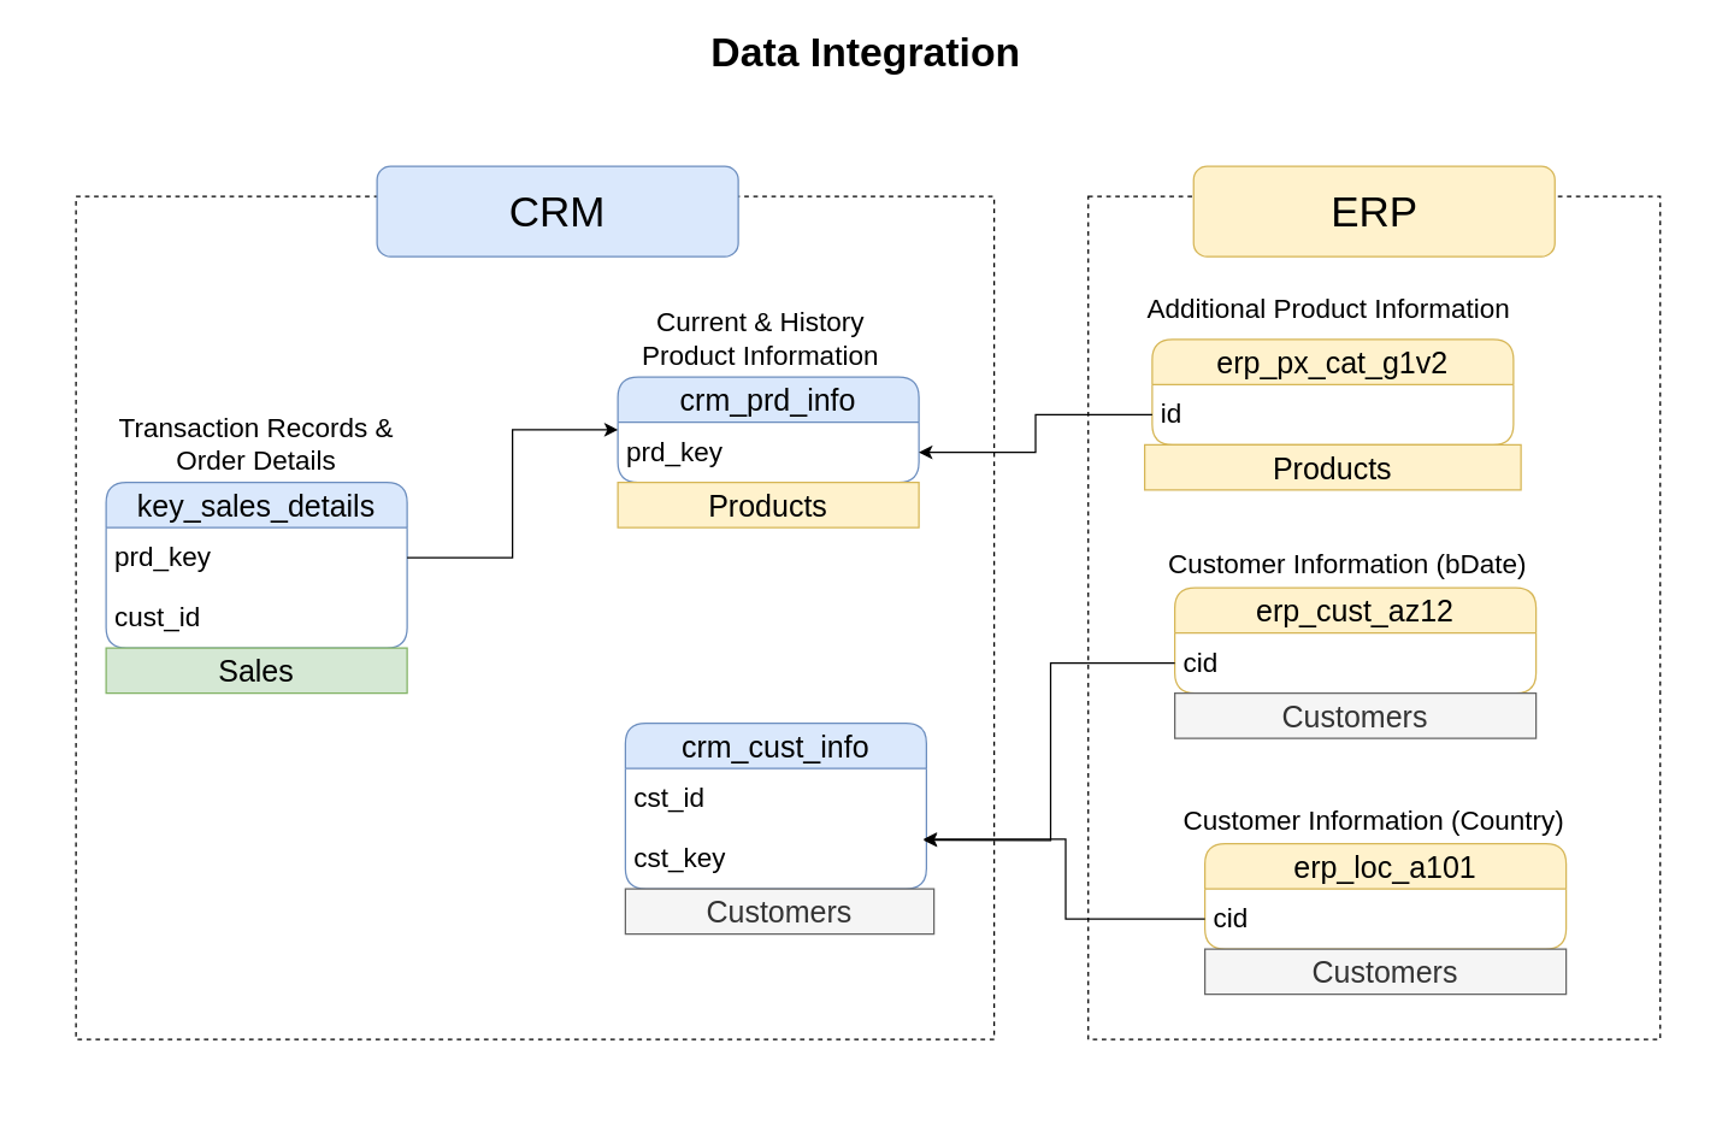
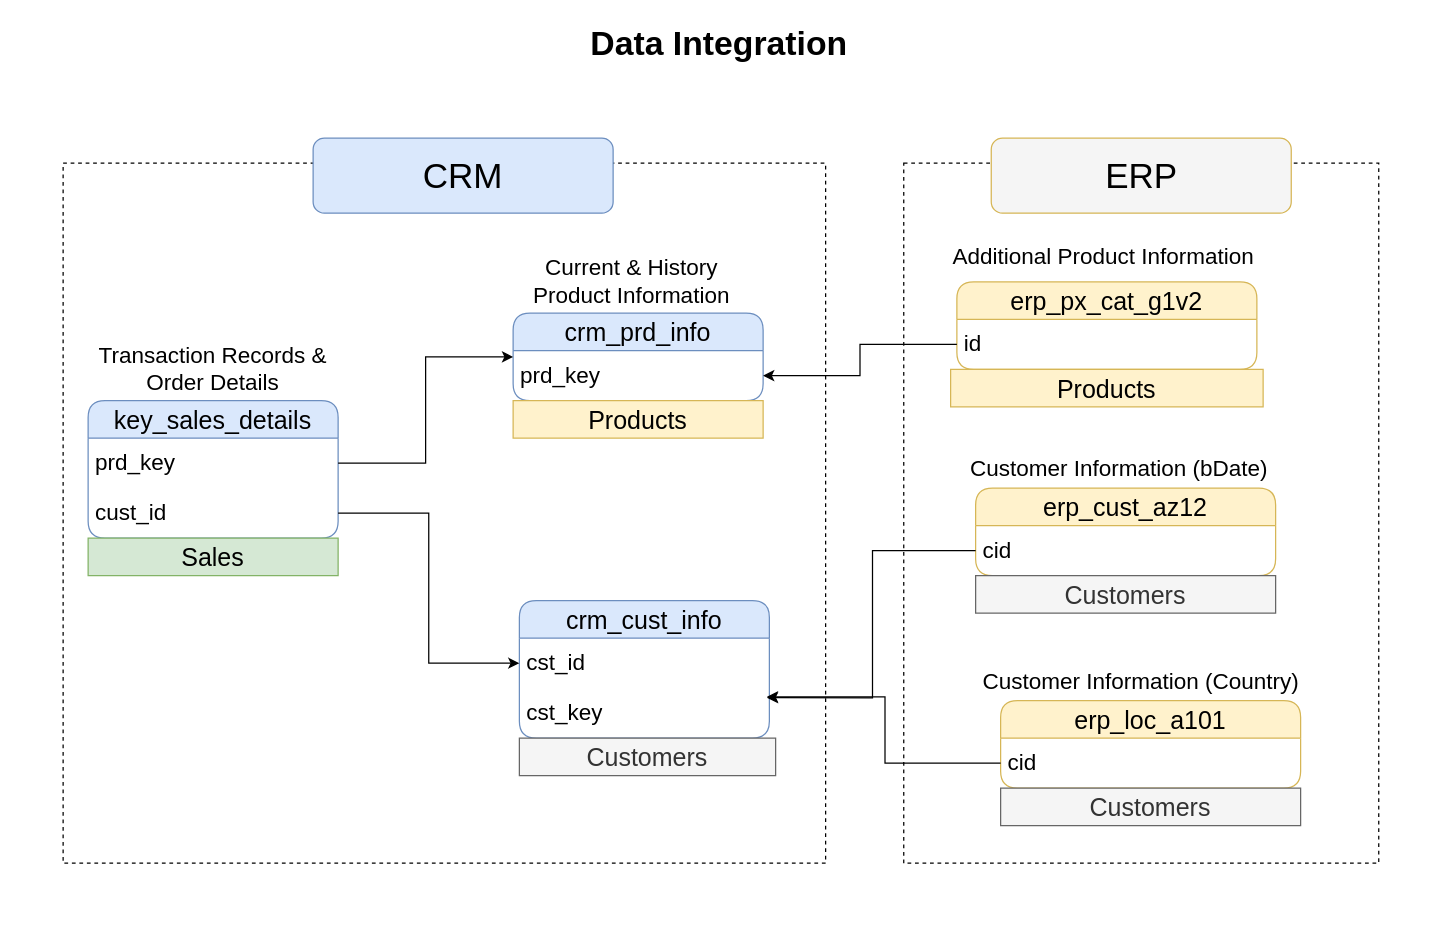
- <mxCell id="27" value="&lt;span style=&quot;font-size: 28px;&quot;&gt;ERP&lt;/span&gt;" style="rounded=1;whiteSpace=wrap;html=1;fillColor=#fff2cc;strokeColor=#d6b656;" vertex="1" parent="1"><mxGeometry x="792.5" y="110" width="240" height="60" as="geometry" /></mxCell>
+ <mxCell id="27" value="&lt;span style=&quot;font-size: 28px;&quot;&gt;ERP&lt;/span&gt;" style="rounded=1;whiteSpace=wrap;html=1;fillColor=#f5f5f5;strokeColor=#d6b656;" vertex="1" parent="1"><mxGeometry x="792.5" y="110" width="240" height="60" as="geometry" /></mxCell>
+ <mxCell id="13" style="edgeStyle=orthogonalEdgeStyle;rounded=0;orthogonalLoop=1;jettySize=auto;html=1;entryX=0;entryY=0.5;entryDx=0;entryDy=0;" edge="1" parent="1" source="10" target="3"><mxGeometry relative="1" as="geometry" /></mxCell>
